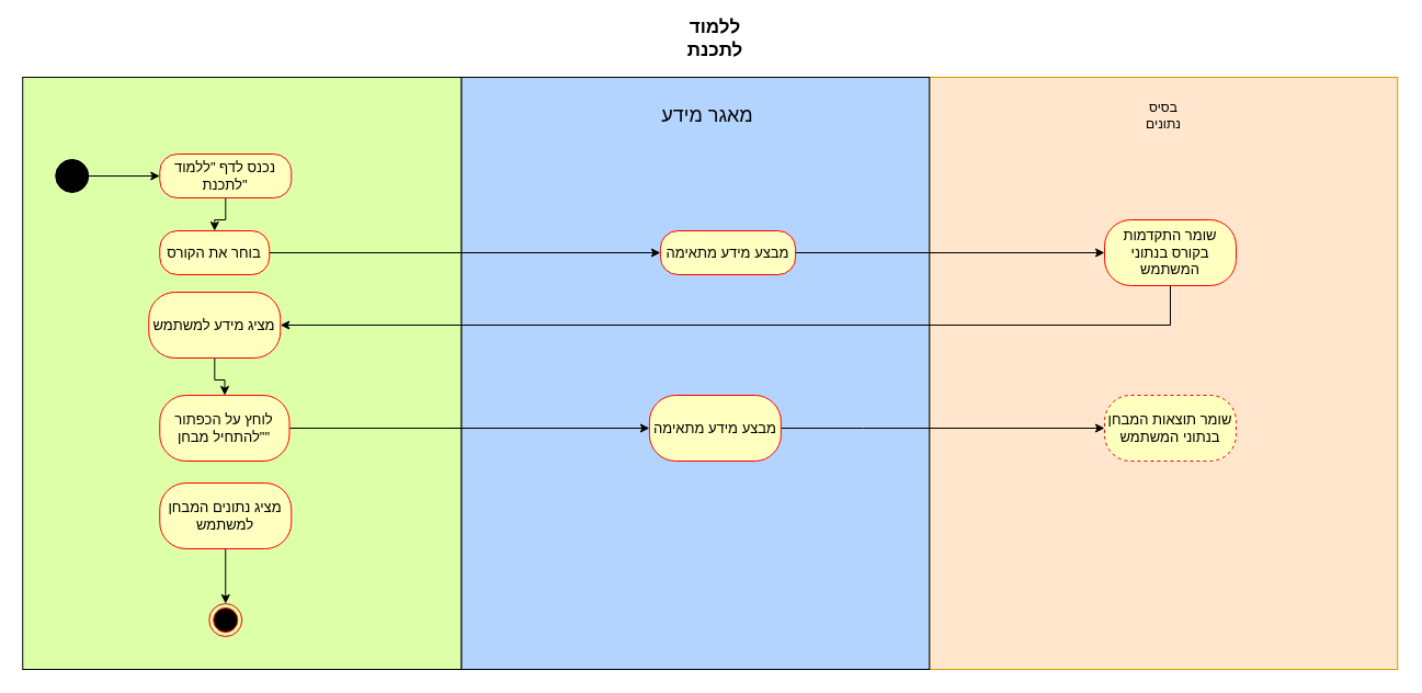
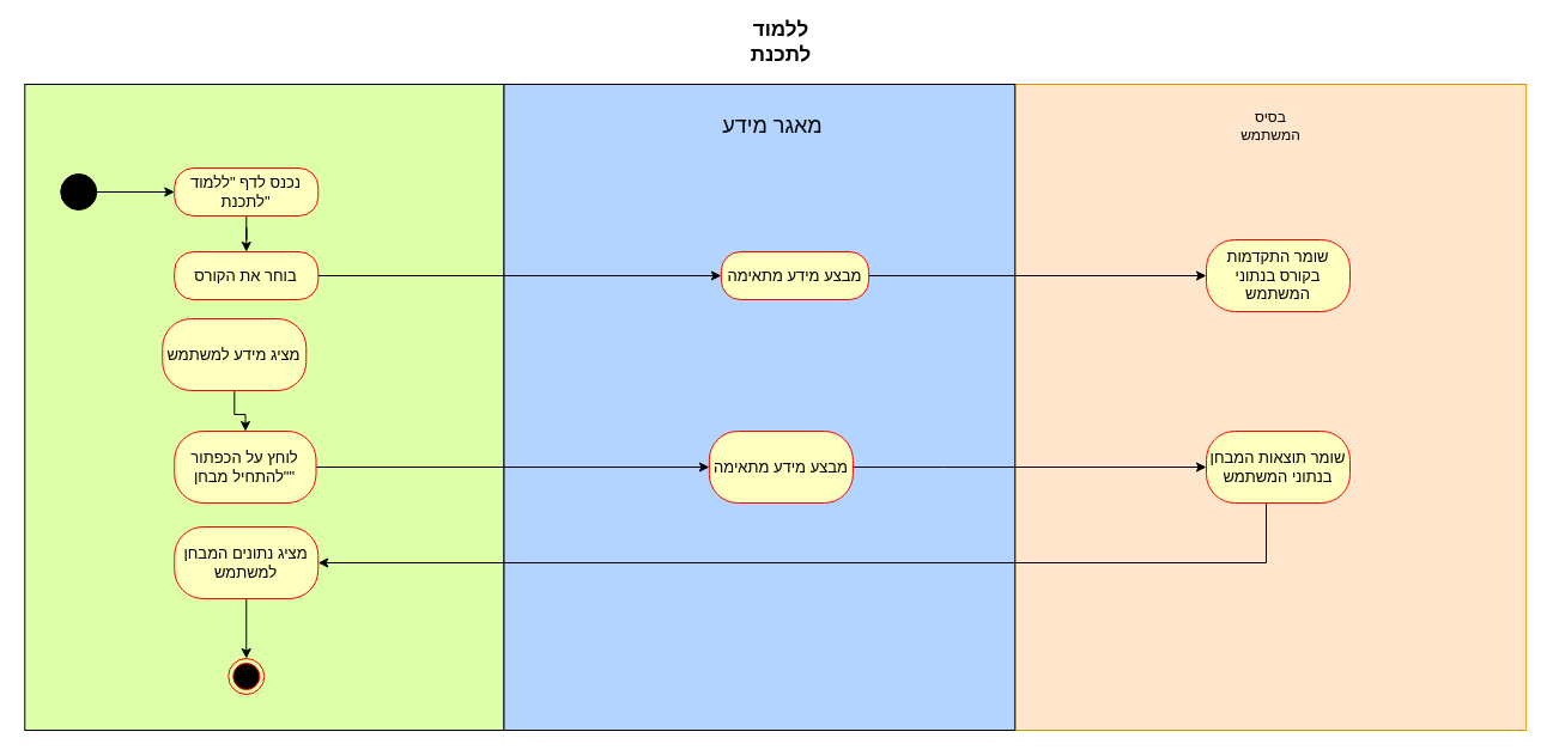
- <mxCell id="27" value="בסיס נתונים" style="text;html=1;strokeColor=none;fillColor=none;align=center;verticalAlign=middle;whiteSpace=wrap;rounded=0;" vertex="1" parent="1"><mxGeometry x="1030.75" y="90" width="60" height="30" as="geometry" /></mxCell>
+ <mxCell id="27" value="בסיס המשתמש" style="text;html=1;strokeColor=none;fillColor=none;align=center;verticalAlign=middle;whiteSpace=wrap;rounded=0;" vertex="1" parent="1"><mxGeometry x="1030.75" y="90" width="60" height="30" as="geometry" /></mxCell>
- <mxCell id="14" value="&lt;font style=&quot;font-size: 13px&quot;&gt;בוחר את הקורס&lt;/font&gt;" style="rounded=1;whiteSpace=wrap;html=1;arcSize=40;fontColor=#000000;fillColor=#ffffc0;strokeColor=#ff0000;fontSize=13;" vertex="1" parent="1"><mxGeometry x="145.25" y="210" width="100" height="40" as="geometry" /></mxCell>
+ <mxCell id="14" value="&lt;font style=&quot;font-size: 13px&quot;&gt;בוחר את הקורס&lt;/font&gt;" style="rounded=1;whiteSpace=wrap;html=1;arcSize=40;fontColor=#000000;fillColor=#ffffc0;strokeColor=#ff0000;fontSize=13;" vertex="1" parent="1"><mxGeometry x="145.25" y="210" width="120" height="40" as="geometry" /></mxCell>
- <mxCell id="28" style="edgeStyle=orthogonalEdgeStyle;rounded=0;orthogonalLoop=1;jettySize=auto;html=1;" edge="1" parent="1" source="29" target="24"><mxGeometry relative="1" as="geometry"><Array as="points"><mxPoint x="1067" y="296" /></Array></mxGeometry></mxCell>
- <mxCell id="26" value="שומר תוצאות המבחן בנתוני המשתמש" style="whiteSpace=wrap;html=1;rounded=1;fontSize=13;fontColor=#000000;strokeColor=#ff0000;fillColor=#ffffc0;arcSize=40;dashed=1;" vertex="1" parent="1"><mxGeometry x="1007" y="360" width="120" height="60" as="geometry" /></mxCell>
+ <mxCell id="26" value="שומר תוצאות המבחן בנתוני המשתמש" style="whiteSpace=wrap;html=1;rounded=1;fontSize=13;fontColor=#000000;strokeColor=#ff0000;fillColor=#ffffc0;arcSize=40;" vertex="1" parent="1"><mxGeometry x="1007" y="360" width="120" height="60" as="geometry" /></mxCell>
+ <mxCell id="25" style="edgeStyle=orthogonalEdgeStyle;rounded=0;orthogonalLoop=1;jettySize=auto;html=1;entryX=1;entryY=0.5;entryDx=0;entryDy=0;" edge="1" parent="1" source="26" target="18"><mxGeometry relative="1" as="geometry"><Array as="points"><mxPoint x="1057" y="470" /></Array></mxGeometry></mxCell>
